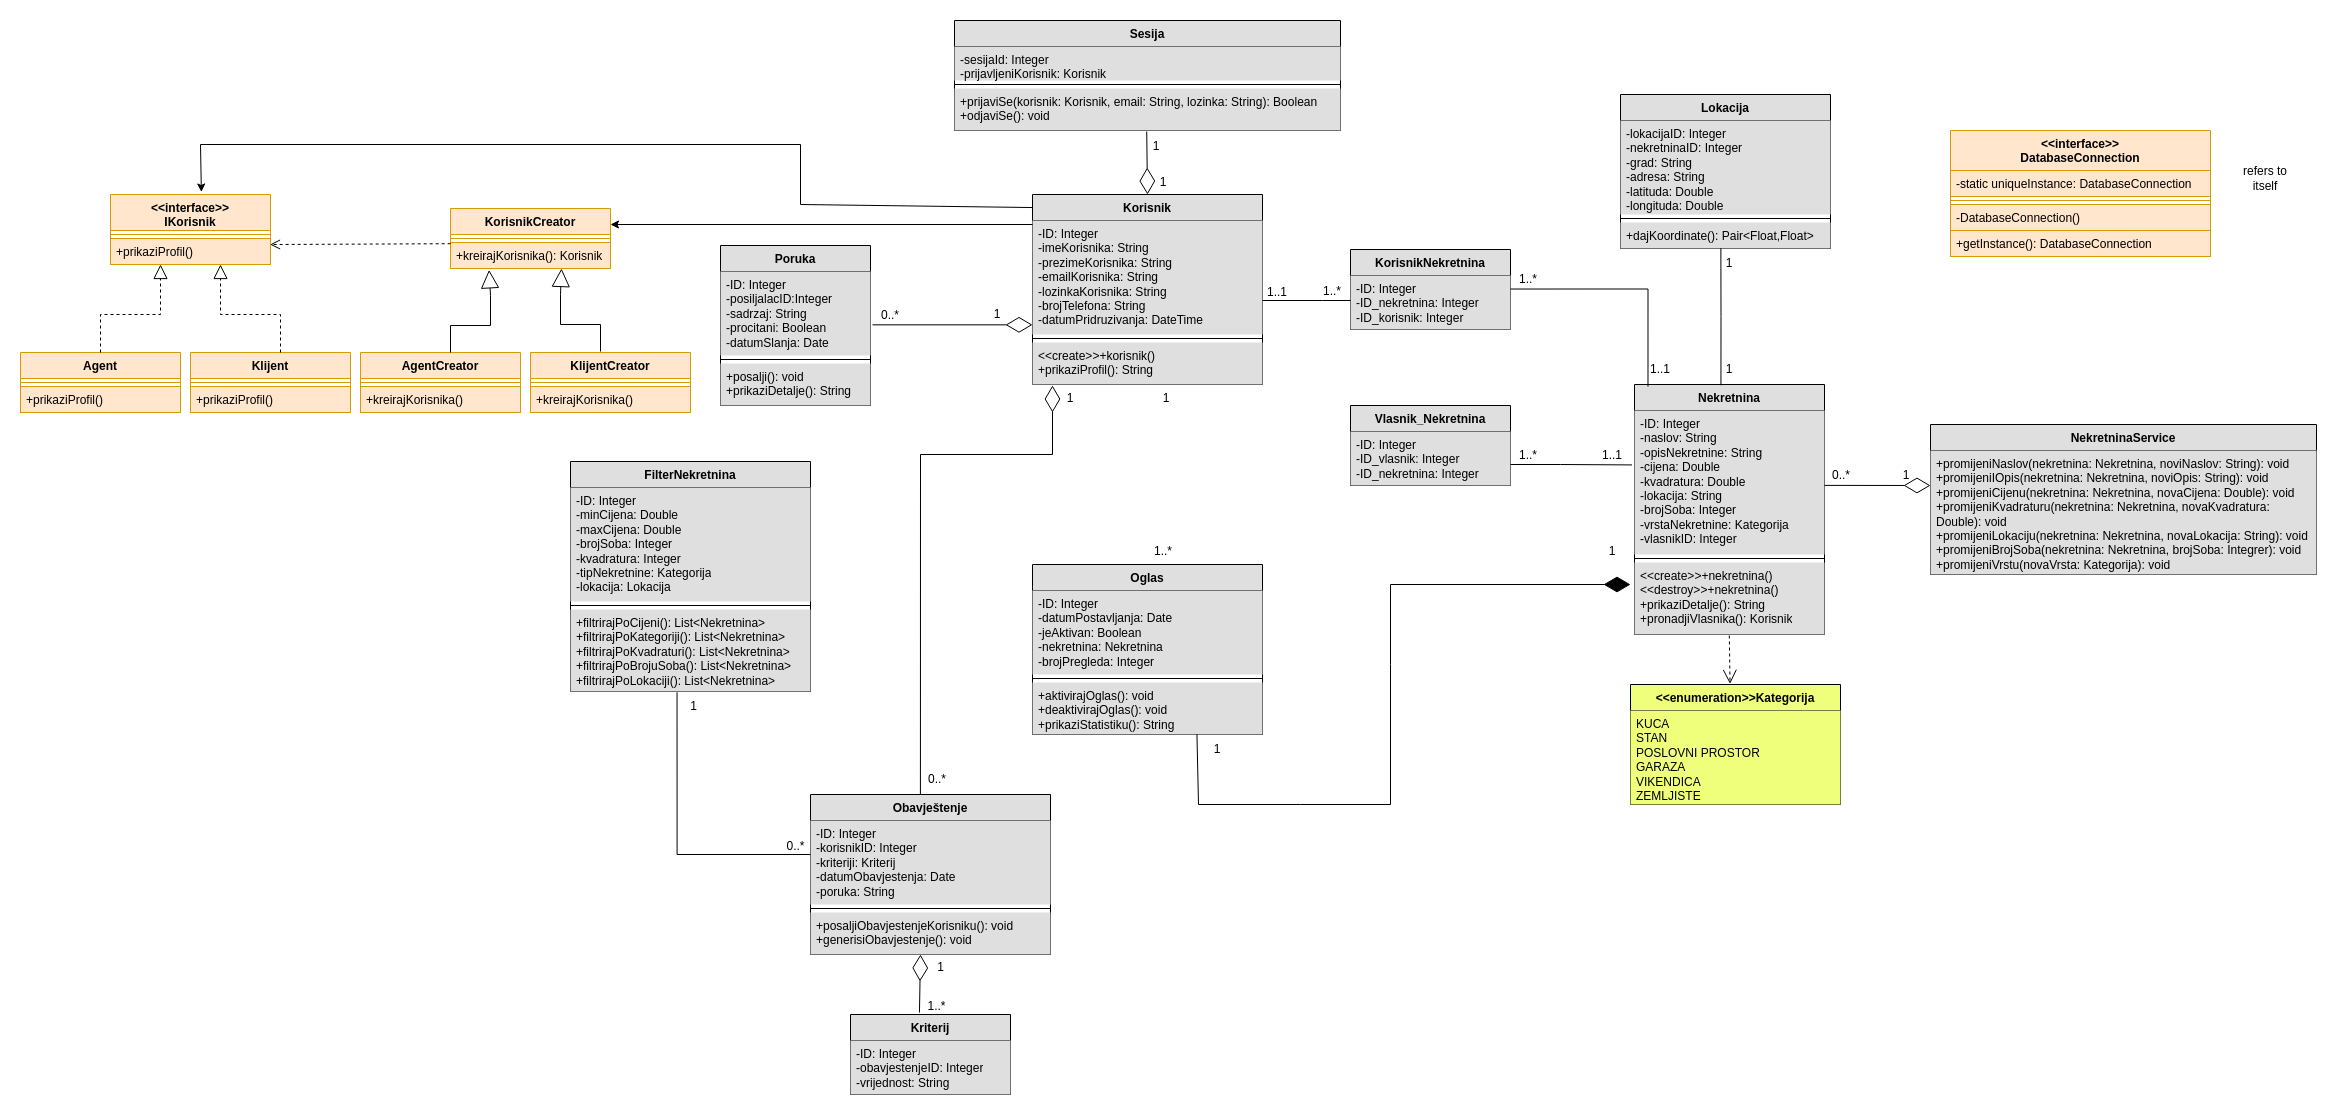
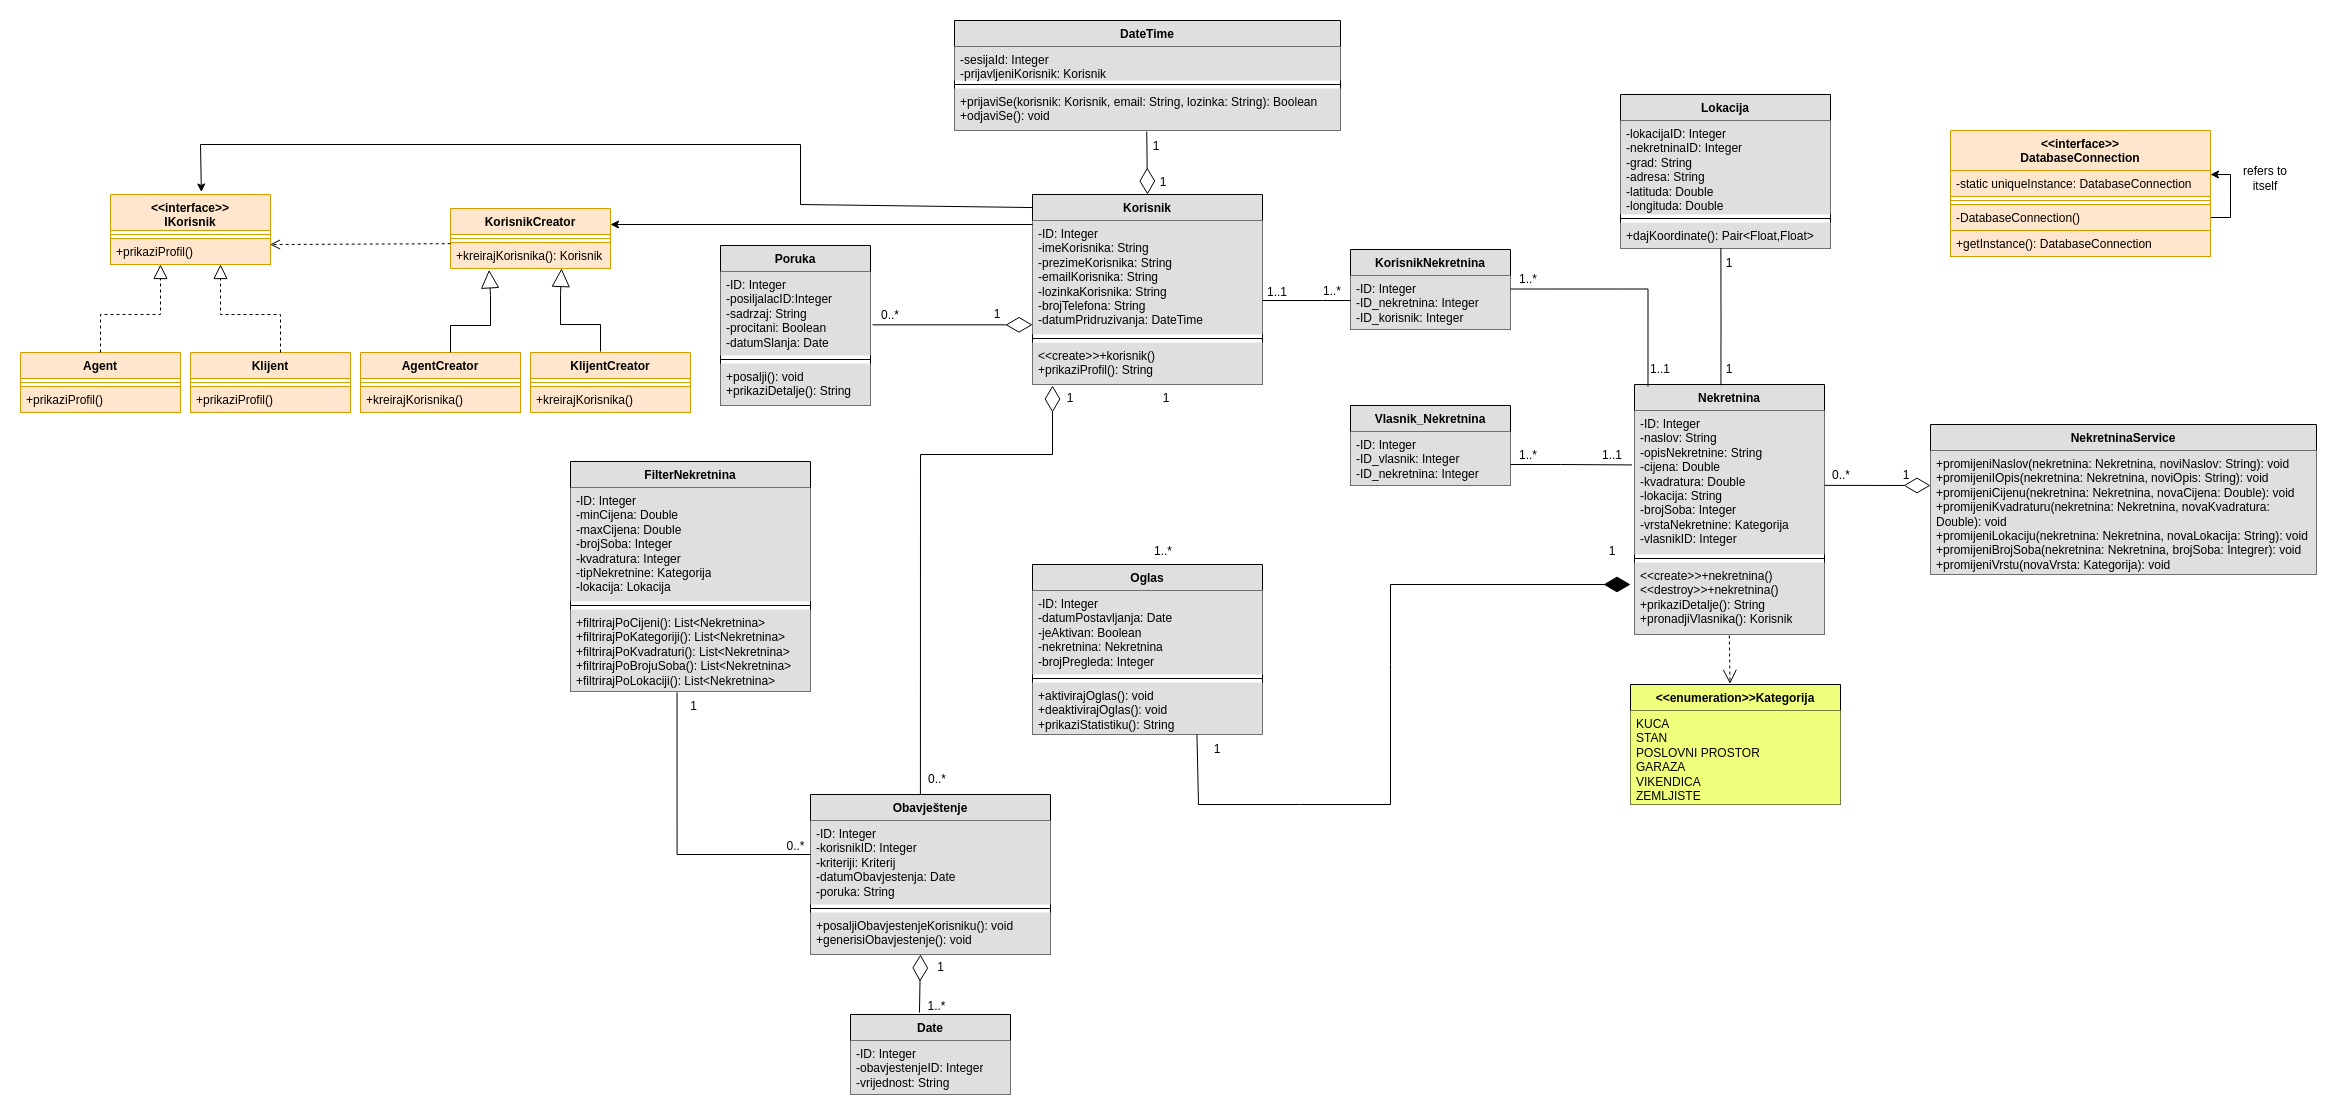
- <mxCell id="2" value="Sesija" style="swimlane;fontStyle=1;align=center;verticalAlign=top;childLayout=stackLayout;horizontal=1;startSize=26;horizontalStack=0;resizeParent=1;resizeParentMax=0;resizeLast=0;collapsible=1;marginBottom=0;whiteSpace=wrap;html=1;fillColor=#DFDFDF;" parent="1" vertex="1"><mxGeometry x="954" y="20" width="386" height="110" as="geometry" /></mxCell>
+ <mxCell id="2" value="DateTime" style="swimlane;fontStyle=1;align=center;verticalAlign=top;childLayout=stackLayout;horizontal=1;startSize=26;horizontalStack=0;resizeParent=1;resizeParentMax=0;resizeLast=0;collapsible=1;marginBottom=0;whiteSpace=wrap;html=1;fillColor=#DFDFDF;" parent="1" vertex="1"><mxGeometry x="954" y="20" width="386" height="110" as="geometry" /></mxCell>
+ <mxCell id="84" style="edgeStyle=orthogonalEdgeStyle;rounded=0;orthogonalLoop=1;jettySize=auto;html=1;exitX=1;exitY=0.5;exitDx=0;exitDy=0;entryX=1;entryY=0.154;entryDx=0;entryDy=0;entryPerimeter=0;" edge="1" parent="81" source="85" target="82"><mxGeometry relative="1" as="geometry"><mxPoint x="270" y="44" as="targetPoint" /></mxGeometry></mxCell>
- <mxCell id="65" value="Kriterij" style="swimlane;fontStyle=1;align=center;verticalAlign=top;childLayout=stackLayout;horizontal=1;startSize=26;horizontalStack=0;resizeParent=1;resizeParentMax=0;resizeLast=0;collapsible=1;marginBottom=0;whiteSpace=wrap;html=1;fillColor=#DFDFDF;" parent="1" vertex="1"><mxGeometry x="850" y="1014" width="160" height="80" as="geometry" /></mxCell>
+ <mxCell id="65" value="Date" style="swimlane;fontStyle=1;align=center;verticalAlign=top;childLayout=stackLayout;horizontal=1;startSize=26;horizontalStack=0;resizeParent=1;resizeParentMax=0;resizeLast=0;collapsible=1;marginBottom=0;whiteSpace=wrap;html=1;fillColor=#DFDFDF;" parent="1" vertex="1"><mxGeometry x="850" y="1014" width="160" height="80" as="geometry" /></mxCell>
